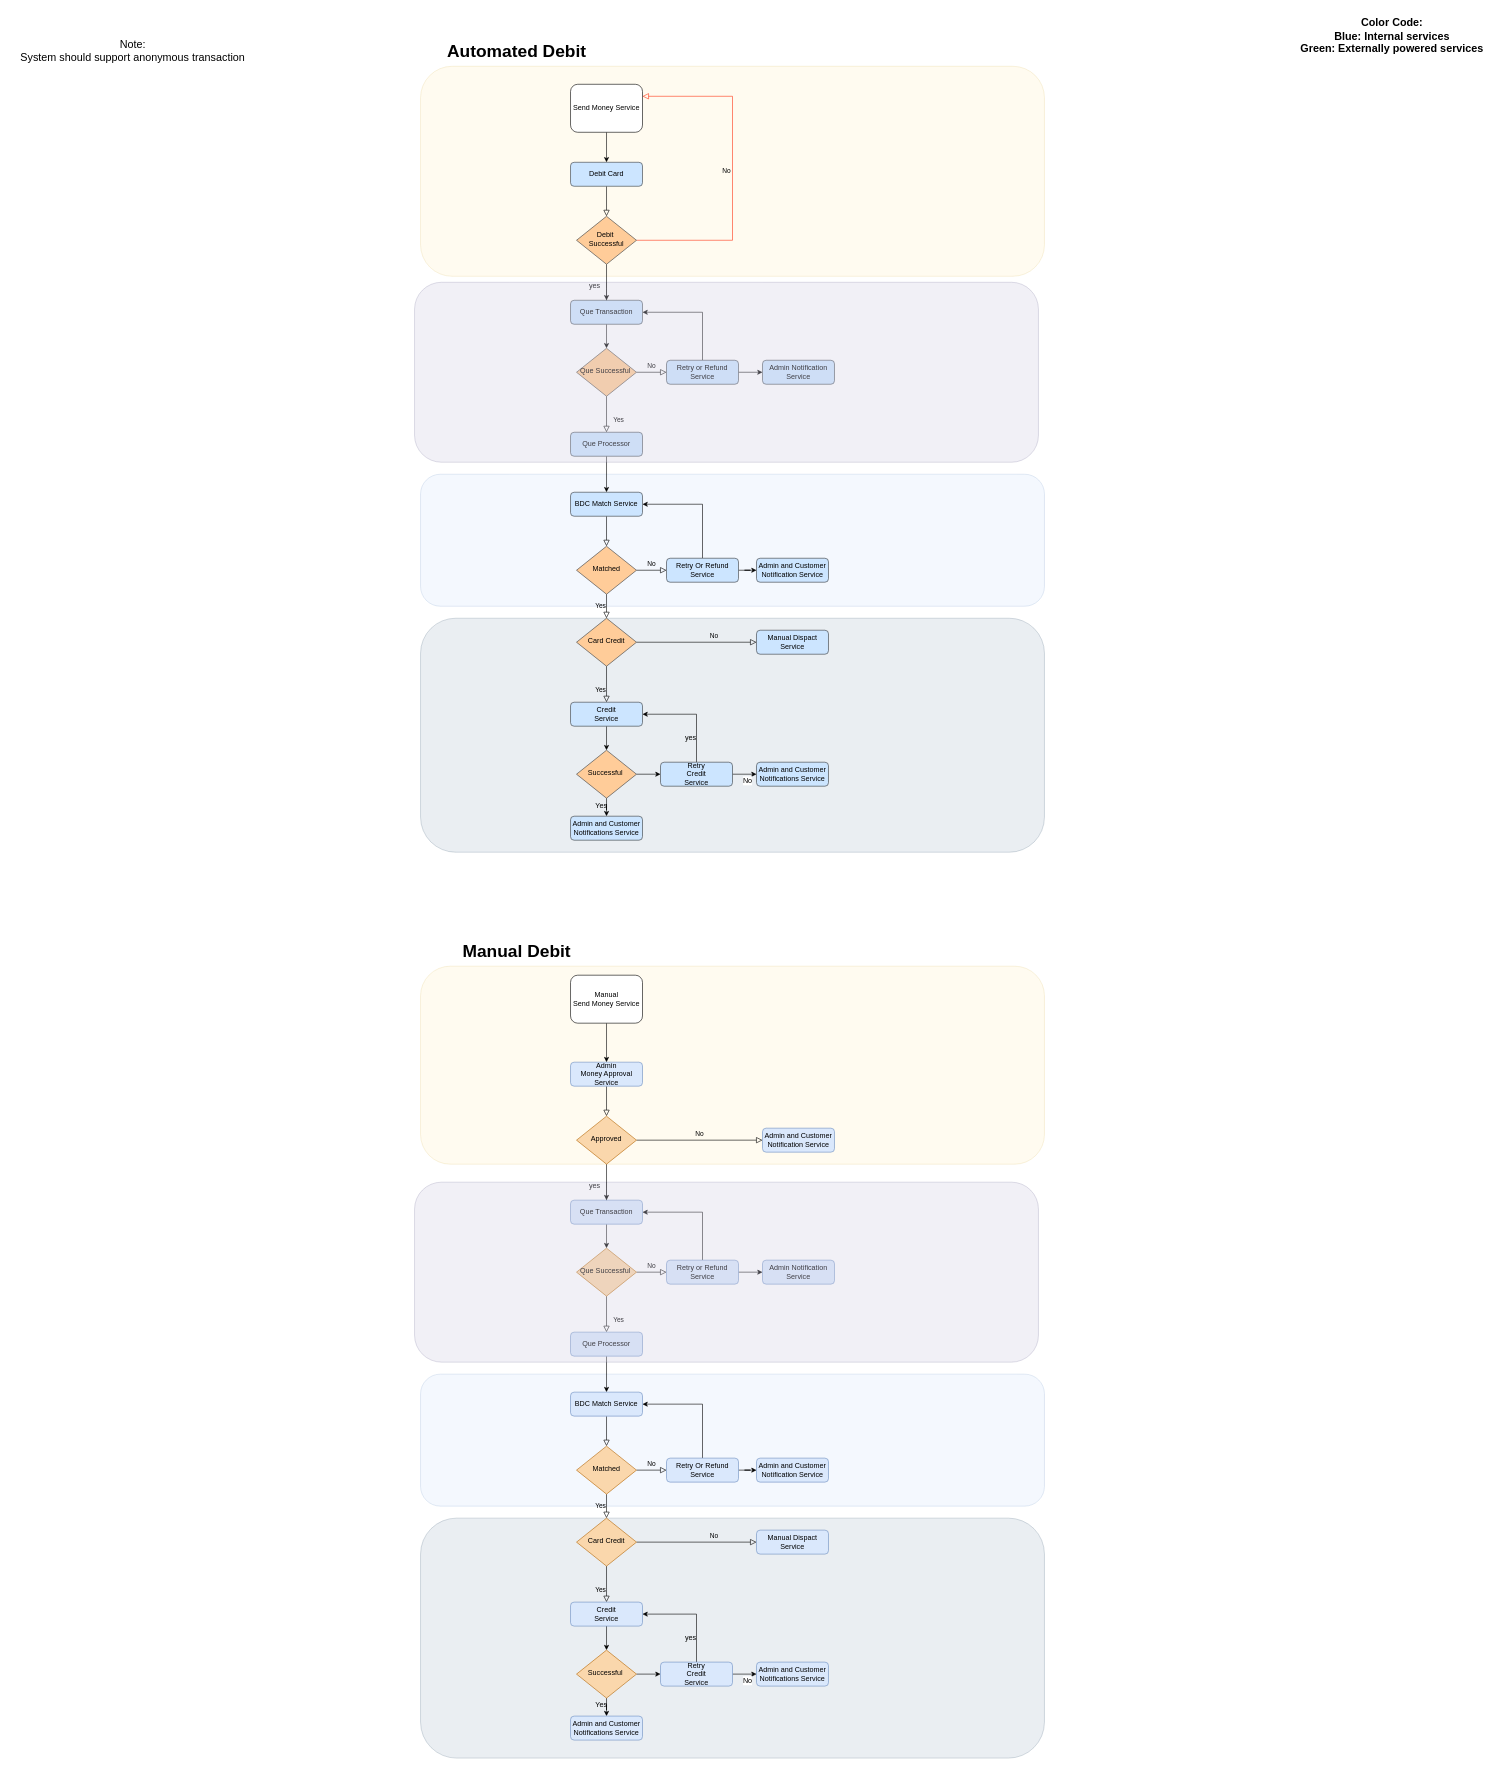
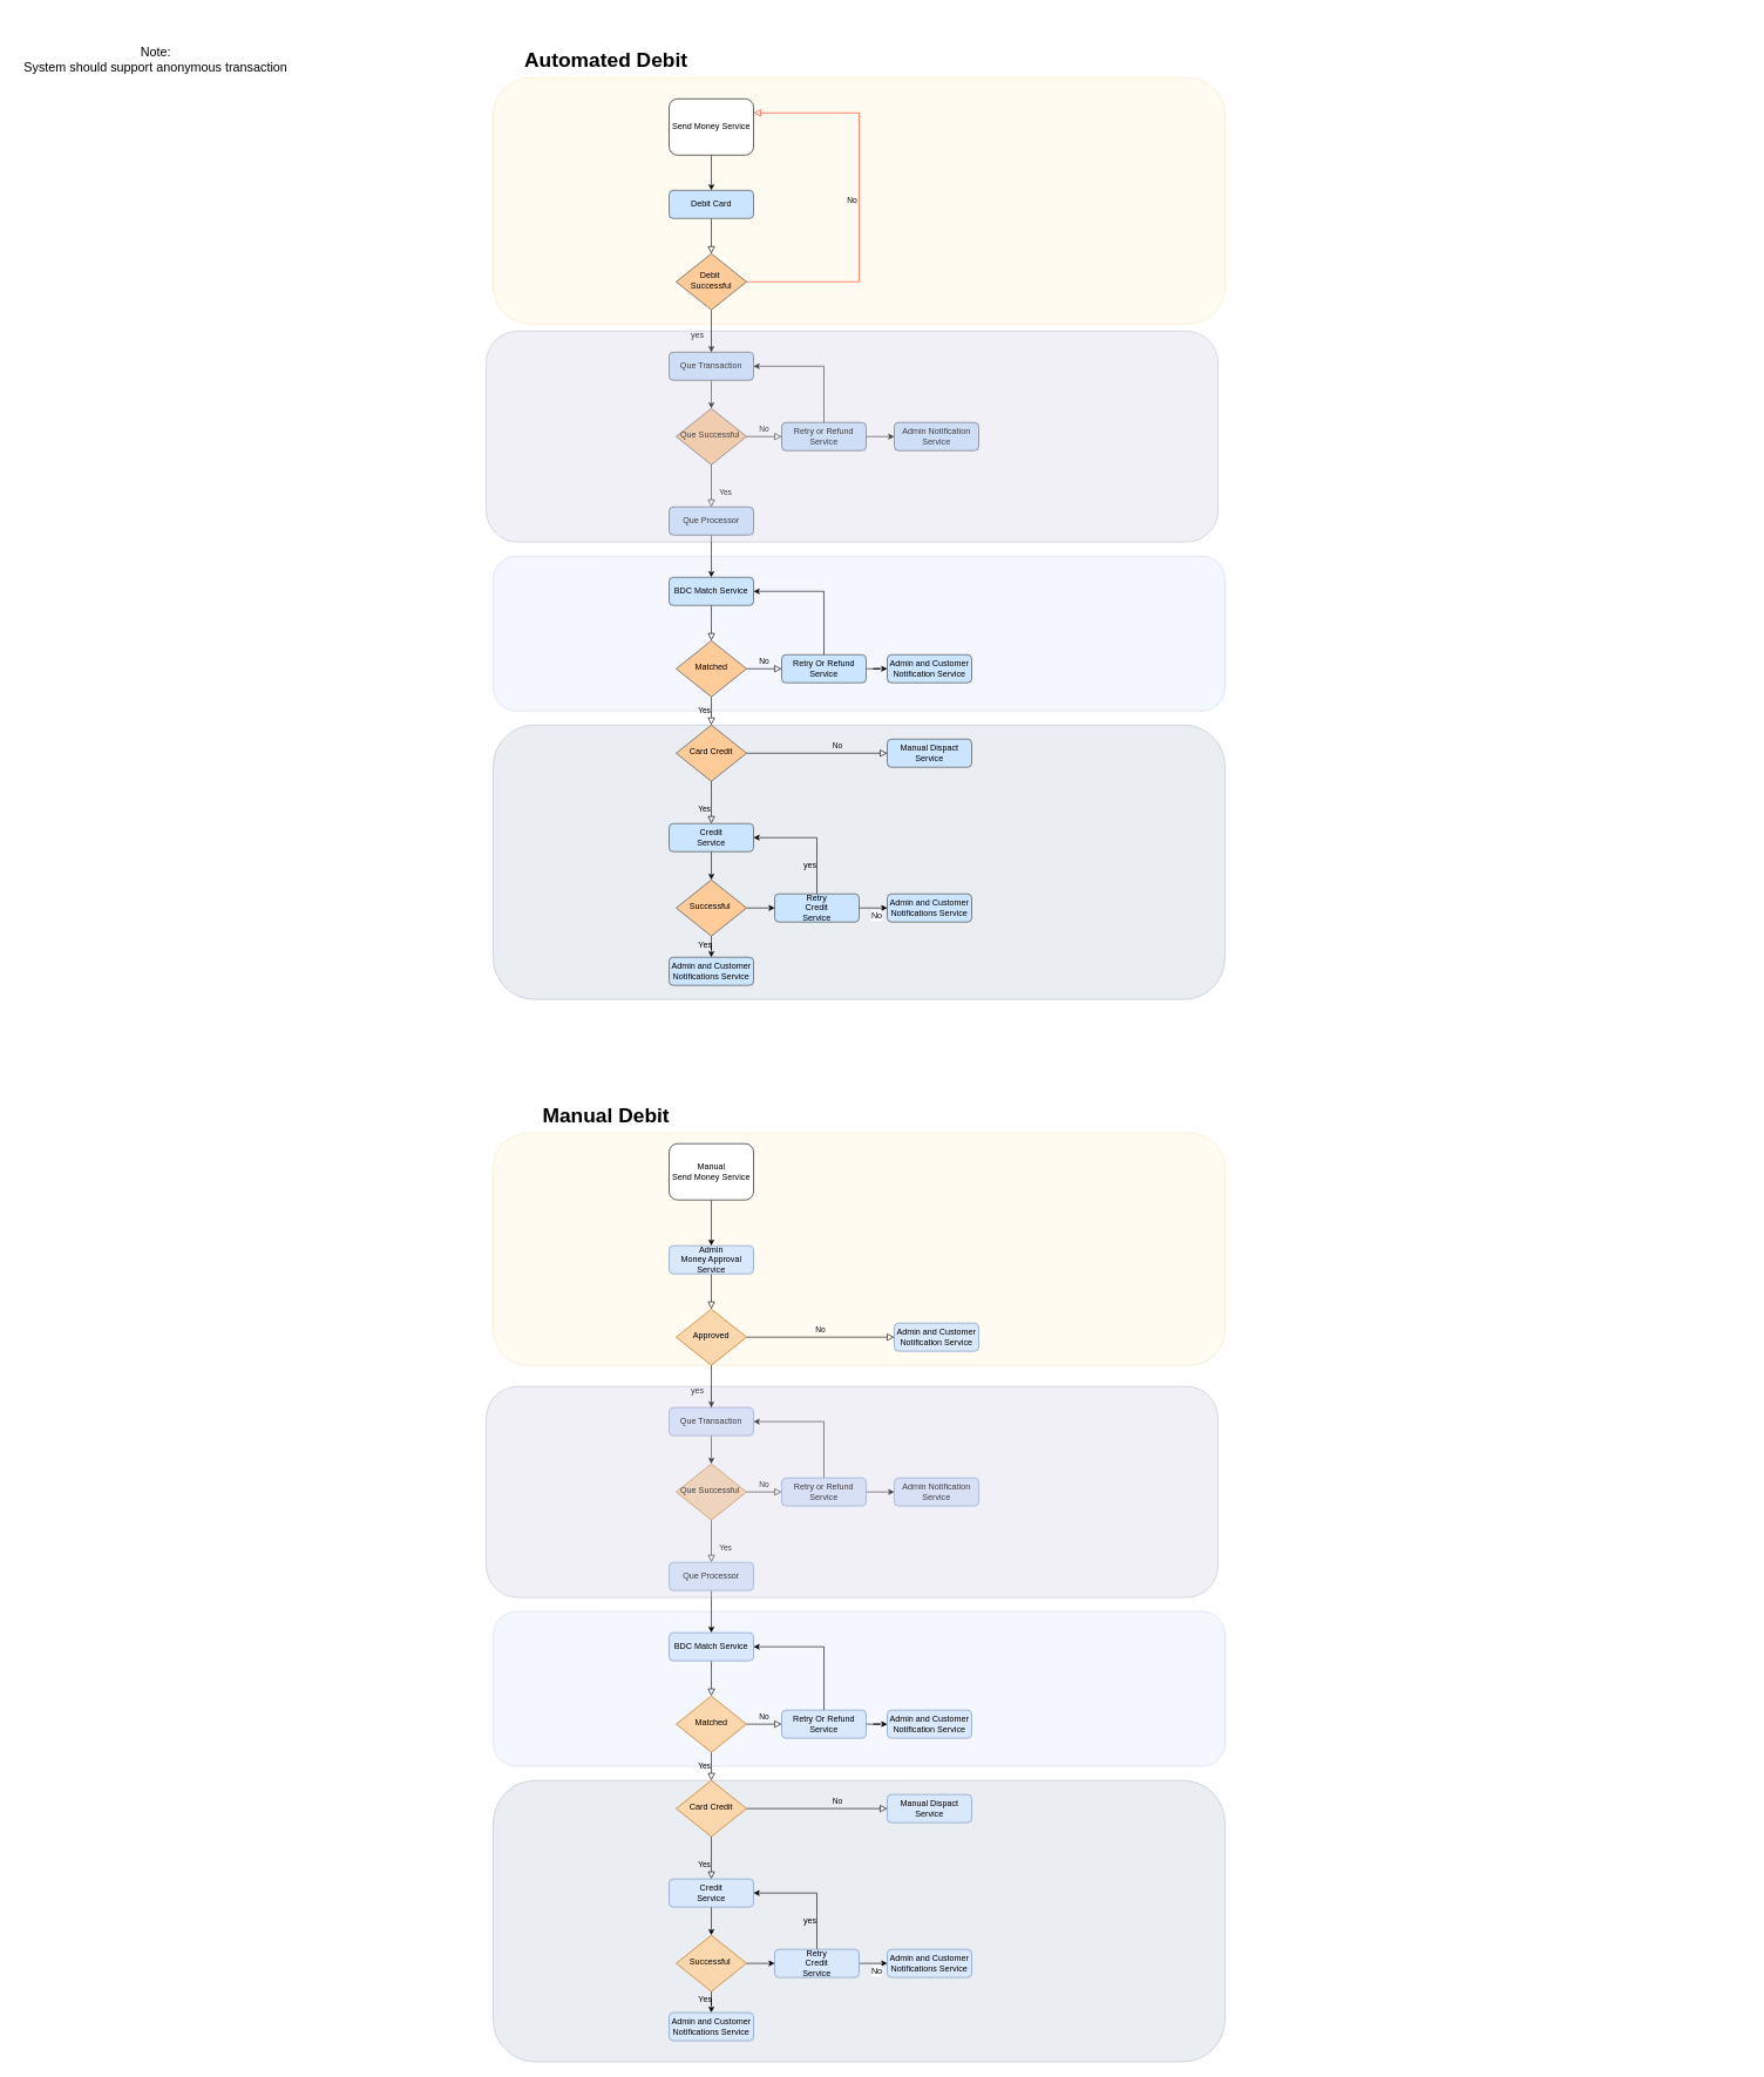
- <mxCell id="99" value="&lt;font style=&quot;font-size: 18px;&quot;&gt;&lt;b&gt;Color Code:&lt;br&gt;Blue: Internal services&lt;br&gt;Green: Externally powered services&lt;/b&gt;&lt;/font&gt;" style="text;html=1;align=center;verticalAlign=middle;resizable=0;points=[];autosize=1;strokeColor=none;fillColor=none;fontSize=12;" parent="1" vertex="1"><mxGeometry x="2154" width="330" height="80" as="geometry" y="20" /></mxCell>
